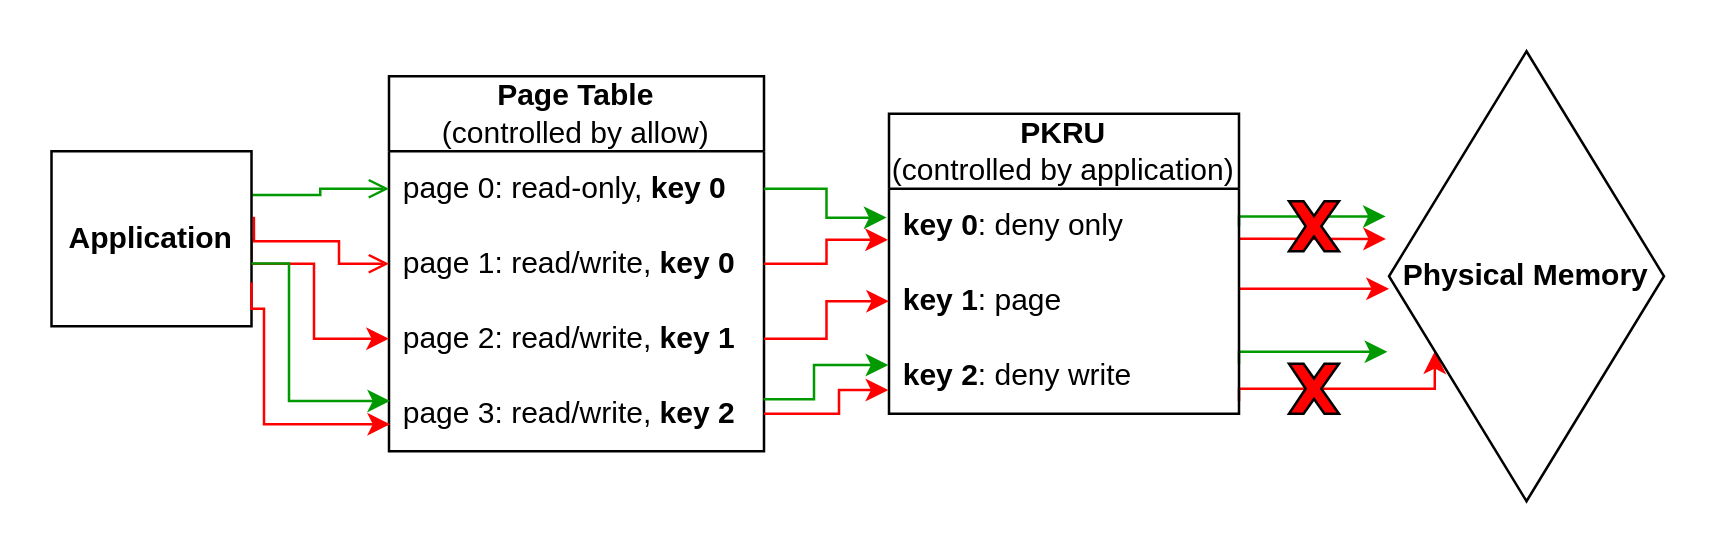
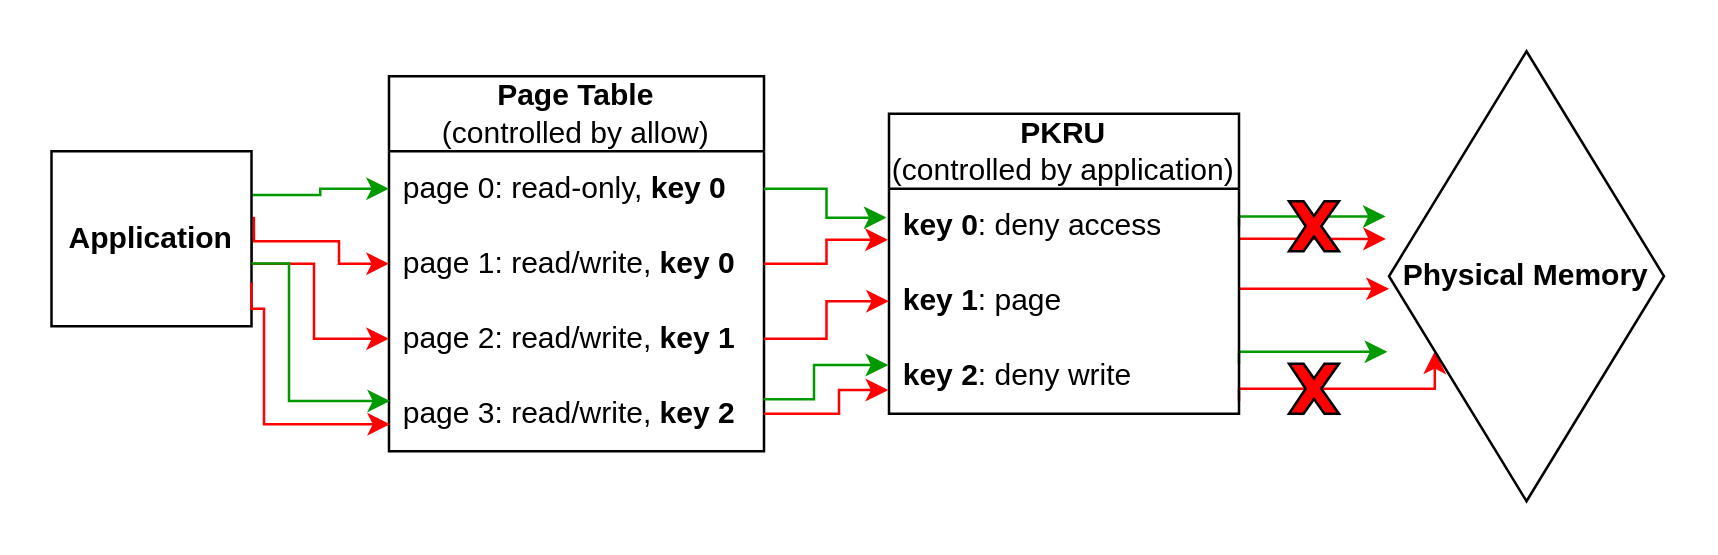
- <mxCell id="16" style="edgeStyle=orthogonalEdgeStyle;rounded=0;orthogonalLoop=1;jettySize=auto;html=1;exitX=1;exitY=0.25;exitDx=0;exitDy=0;entryX=0;entryY=0.5;entryDx=0;entryDy=0;strokeColor=#009900;endArrow=open;" edge="1" parent="1" source="19" target="8"><mxGeometry relative="1" as="geometry" /></mxCell>
+ <mxCell id="16" style="edgeStyle=orthogonalEdgeStyle;rounded=0;orthogonalLoop=1;jettySize=auto;html=1;exitX=1;exitY=0.25;exitDx=0;exitDy=0;entryX=0;entryY=0.5;entryDx=0;entryDy=0;strokeColor=#009900;" edge="1" parent="1" source="19" target="8"><mxGeometry relative="1" as="geometry" /></mxCell>
- <mxCell id="13" value="&lt;b&gt;key 0&lt;/b&gt;: deny only" style="text;strokeColor=none;fillColor=none;align=left;verticalAlign=middle;spacingLeft=4;spacingRight=4;overflow=hidden;points=[[0,0.5],[1,0.5]];portConstraint=eastwest;rotatable=0;whiteSpace=wrap;html=1;" vertex="1" parent="12"><mxGeometry y="30" width="140" height="30" as="geometry" /></mxCell>
+ <mxCell id="13" value="&lt;b&gt;key 0&lt;/b&gt;: deny access" style="text;strokeColor=none;fillColor=none;align=left;verticalAlign=middle;spacingLeft=4;spacingRight=4;overflow=hidden;points=[[0,0.5],[1,0.5]];portConstraint=eastwest;rotatable=0;whiteSpace=wrap;html=1;" vertex="1" parent="12"><mxGeometry y="30" width="140" height="30" as="geometry" /></mxCell>
- <mxCell id="17" style="edgeStyle=orthogonalEdgeStyle;rounded=0;orthogonalLoop=1;jettySize=auto;html=1;exitX=1.012;exitY=0.374;exitDx=0;exitDy=0;entryX=0;entryY=0.5;entryDx=0;entryDy=0;exitPerimeter=0;strokeColor=#FF0000;endArrow=open;" edge="1" parent="1" source="19" target="9"><mxGeometry relative="1" as="geometry"><Array as="points"><mxPoint x="135" y="96" /><mxPoint x="135" y="105" /></Array></mxGeometry></mxCell>
+ <mxCell id="17" style="edgeStyle=orthogonalEdgeStyle;rounded=0;orthogonalLoop=1;jettySize=auto;html=1;exitX=1.012;exitY=0.374;exitDx=0;exitDy=0;entryX=0;entryY=0.5;entryDx=0;entryDy=0;exitPerimeter=0;strokeColor=#FF0000;" edge="1" parent="1" source="19" target="9"><mxGeometry relative="1" as="geometry"><Array as="points"><mxPoint x="135" y="96" /><mxPoint x="135" y="105" /></Array></mxGeometry></mxCell>
